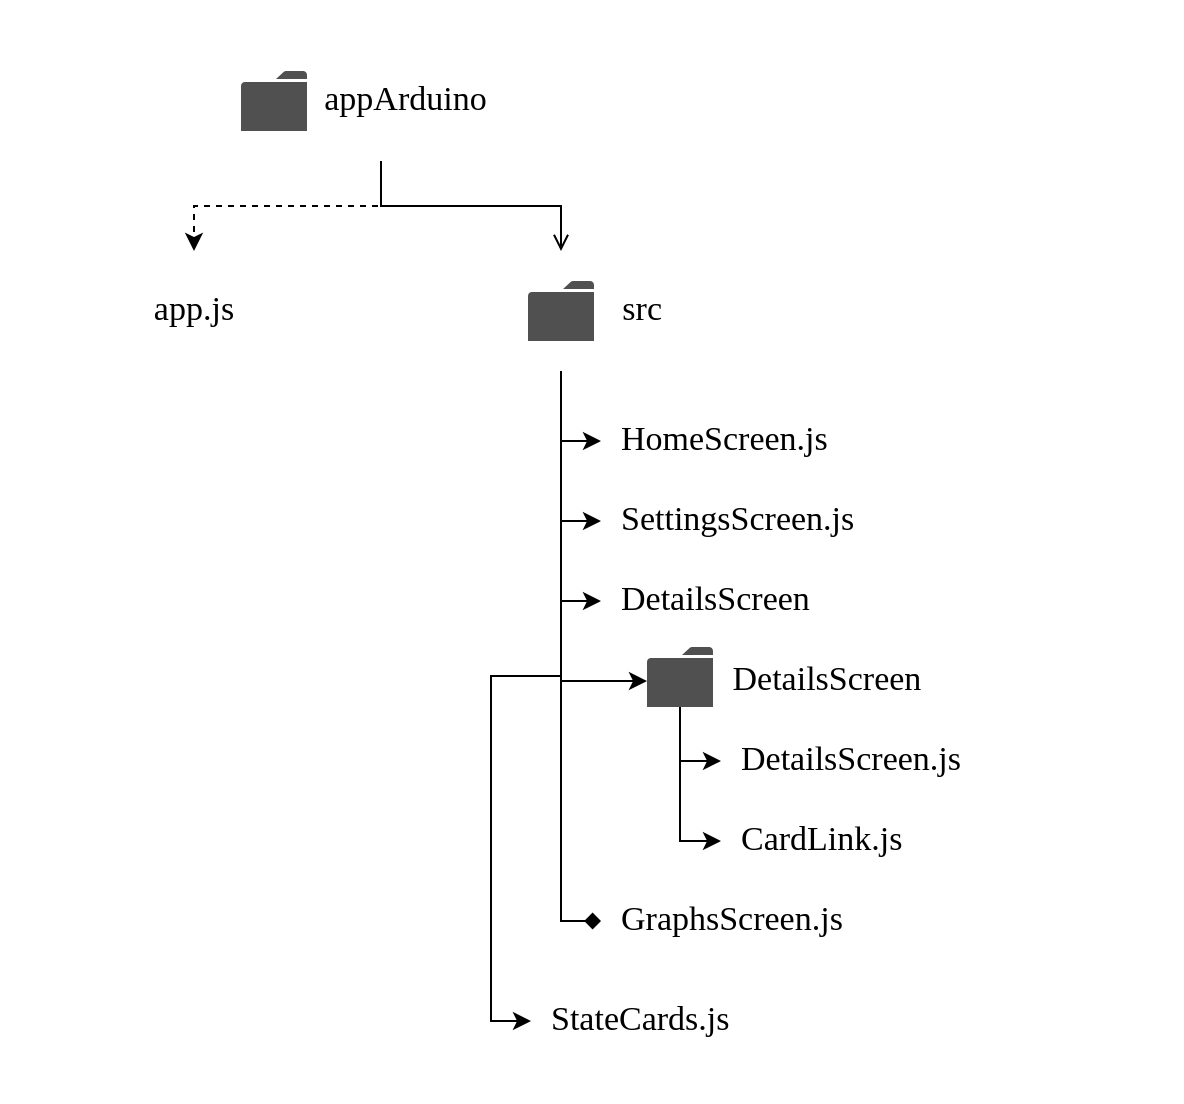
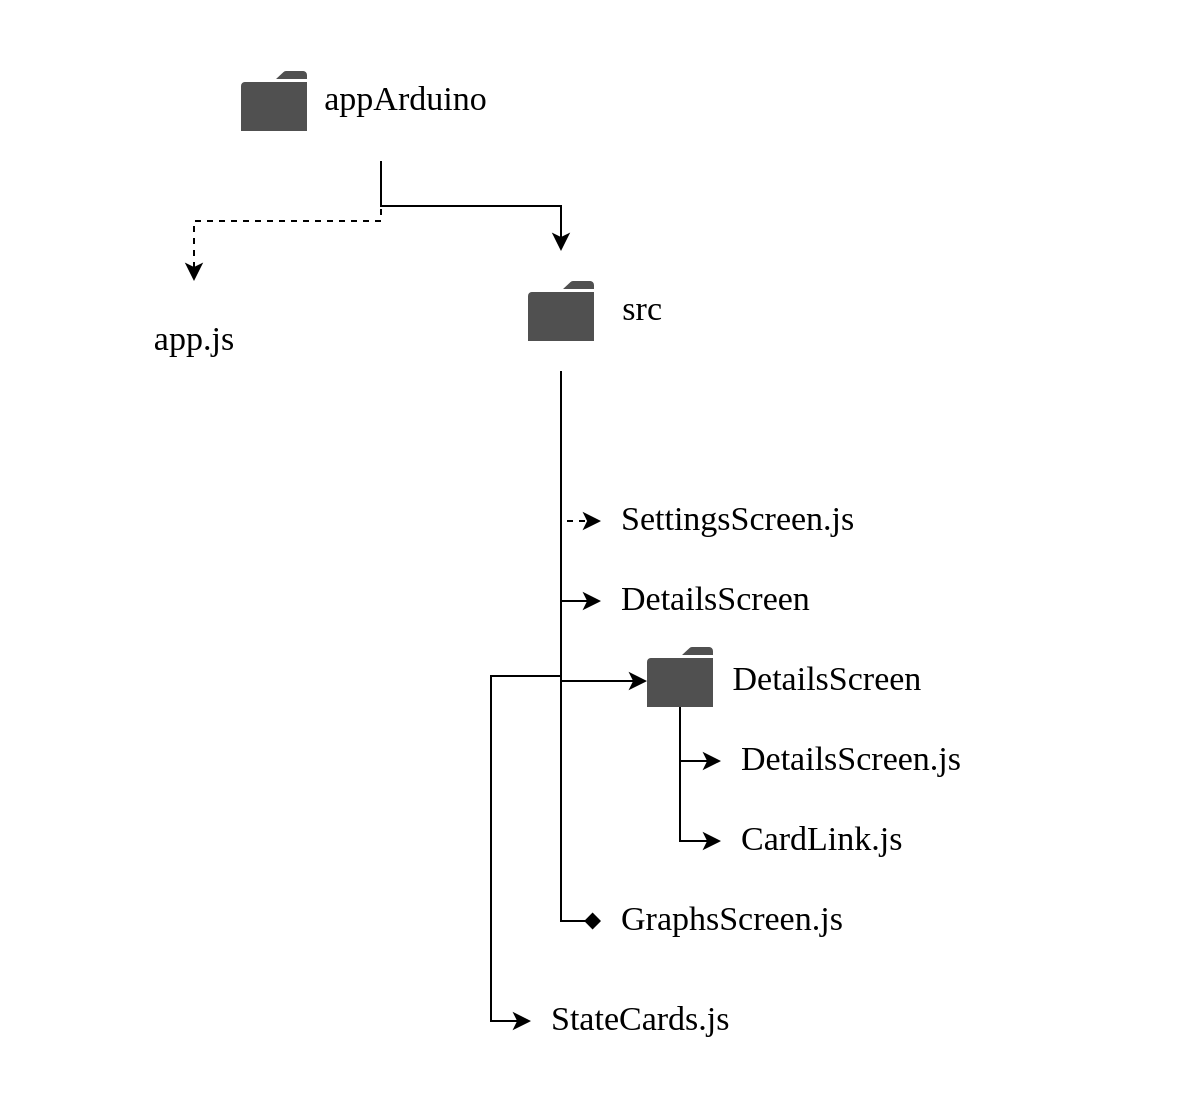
- <mxCell id="2" style="edgeStyle=orthogonalEdgeStyle;rounded=0;orthogonalLoop=1;jettySize=auto;html=1;fontFamily=Times New Roman;fontSize=17;fontColor=#000000;endArrow=open;" parent="1" source="4" target="12" edge="1"><mxGeometry relative="1" as="geometry" /></mxCell>
+ <mxCell id="2" style="edgeStyle=orthogonalEdgeStyle;rounded=0;orthogonalLoop=1;jettySize=auto;html=1;fontFamily=Times New Roman;fontSize=17;fontColor=#000000;" parent="1" source="4" target="12" edge="1"><mxGeometry relative="1" as="geometry" /></mxCell>
- <mxCell id="5" value="app.js" style="whiteSpace=wrap;rounded=1;strokeColor=none;shadow=1;fontStyle=0;fontSize=17;fontFamily=Times New Roman;fillColor=none;" parent="1" vertex="1"><mxGeometry x="26.5" y="125" width="140" height="60" as="geometry" /></mxCell>
+ <mxCell id="5" value="app.js" style="whiteSpace=wrap;rounded=1;strokeColor=none;shadow=1;fontStyle=0;fontSize=17;fontFamily=Times New Roman;fillColor=none;" parent="1" vertex="1"><mxGeometry x="26.5" y="140" width="140" height="60" as="geometry" /></mxCell>
- <mxCell id="6" style="edgeStyle=orthogonalEdgeStyle;rounded=0;orthogonalLoop=1;jettySize=auto;html=1;entryX=0;entryY=0.5;entryDx=0;entryDy=0;fontFamily=Times New Roman;fontSize=17;fontColor=#000000;" parent="1" source="12" target="13" edge="1"><mxGeometry relative="1" as="geometry" /></mxCell>
- <mxCell id="13" value="  HomeScreen.js" style="whiteSpace=wrap;rounded=1;strokeColor=none;shadow=1;fontStyle=0;fontSize=17;fontFamily=Times New Roman;fillColor=none;align=left;" parent="1" vertex="1"><mxGeometry x="300" y="200" width="220" height="40" as="geometry" /></mxCell>
- <mxCell id="7" style="edgeStyle=orthogonalEdgeStyle;rounded=0;orthogonalLoop=1;jettySize=auto;html=1;entryX=0;entryY=0.5;entryDx=0;entryDy=0;fontFamily=Times New Roman;fontSize=17;fontColor=#000000;" parent="1" source="12" target="14" edge="1"><mxGeometry relative="1" as="geometry" /></mxCell>
+ <mxCell id="7" style="edgeStyle=orthogonalEdgeStyle;rounded=0;orthogonalLoop=1;jettySize=auto;html=1;entryX=0;entryY=0.5;entryDx=0;entryDy=0;fontFamily=Times New Roman;fontSize=17;fontColor=#000000;dashed=1;" parent="1" source="12" target="14" edge="1"><mxGeometry relative="1" as="geometry" /></mxCell>
